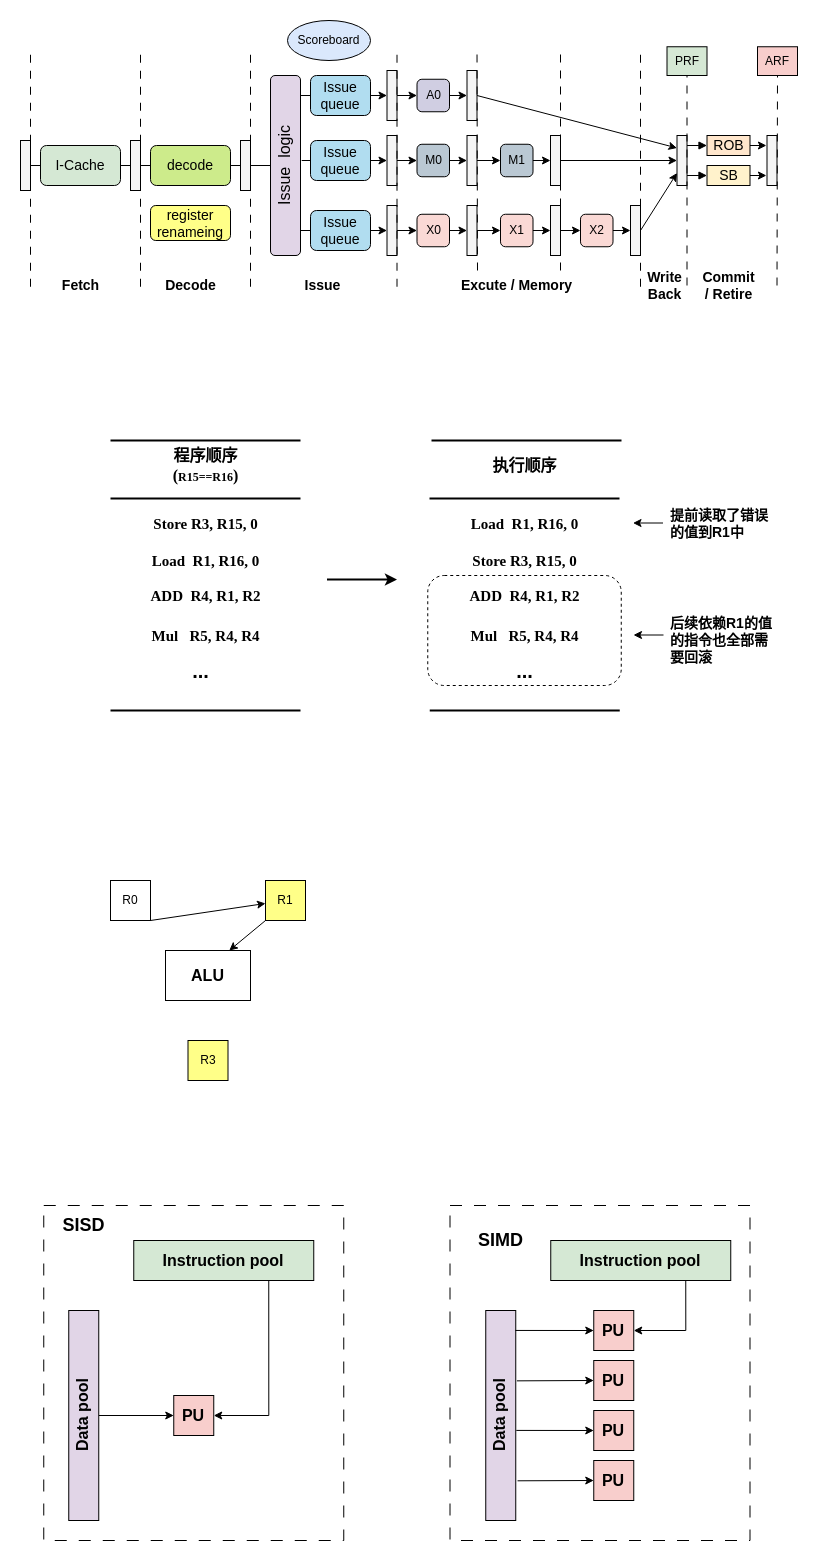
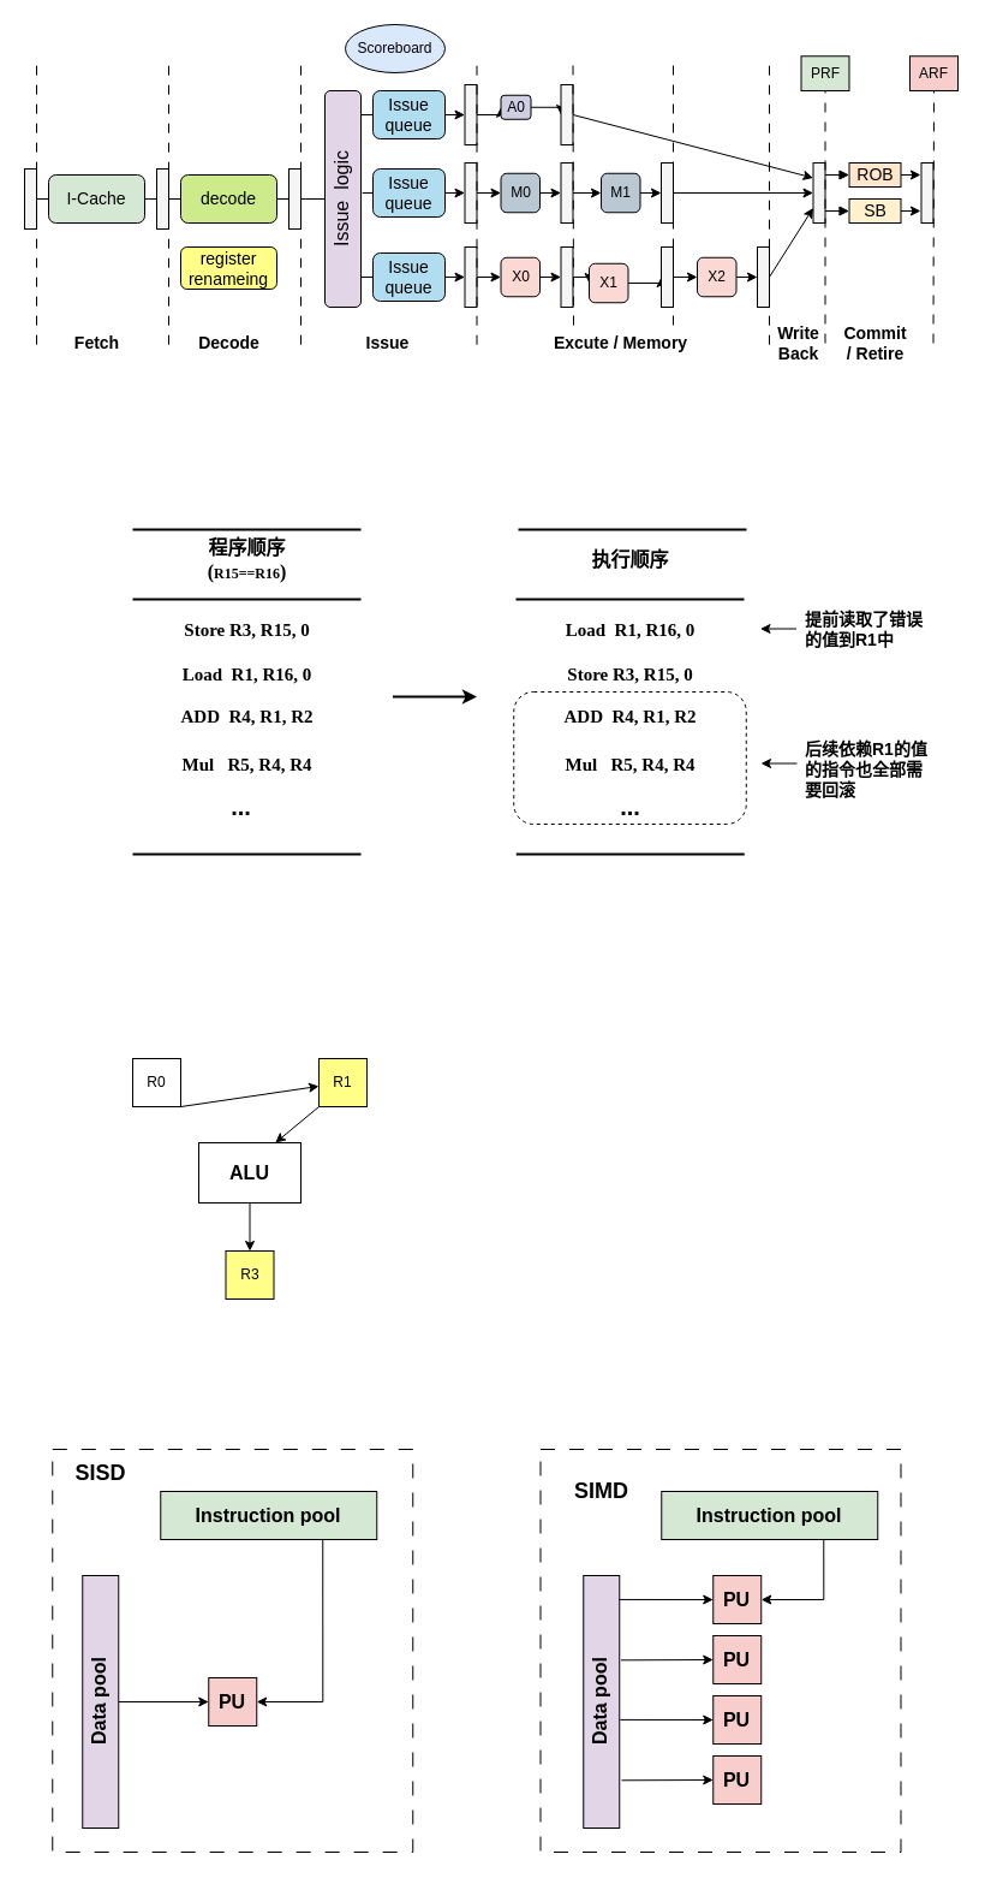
- <mxCell id="56" value="A0" style="whiteSpace=wrap;html=1;aspect=fixed;rounded=1;fillColor=#d0cee2;strokeColor=default;" parent="1" vertex="1"><mxGeometry x="416.5" y="78.75" width="32.5" height="32.5" as="geometry" /></mxCell>
+ <mxCell id="56" value="A0" style="whiteSpace=wrap;html=1;aspect=fixed;rounded=1;fillColor=#d0cee2;strokeColor=default;" parent="1" vertex="1"><mxGeometry x="416.5" y="78.75" width="25" height="20" as="geometry" /></mxCell>
- <mxCell id="29" value="X1" style="whiteSpace=wrap;html=1;aspect=fixed;rounded=1;fillColor=#fad9d5;strokeColor=default;" parent="1" vertex="1"><mxGeometry x="500" y="213.75" width="32.5" height="32.5" as="geometry" /></mxCell>
+ <mxCell id="29" value="X1" style="whiteSpace=wrap;html=1;aspect=fixed;rounded=1;fillColor=#fad9d5;strokeColor=default;" parent="1" vertex="1"><mxGeometry x="490" y="218.75" width="32.5" height="32.5" as="geometry" /></mxCell>
+ <mxCell id="108" style="edgeStyle=orthogonalEdgeStyle;rounded=0;orthogonalLoop=1;jettySize=auto;html=1;exitX=0.5;exitY=1;exitDx=0;exitDy=0;entryX=0.5;entryY=0;entryDx=0;entryDy=0;" parent="1" source="109" target="110" edge="1"><mxGeometry relative="1" as="geometry" /></mxCell>
